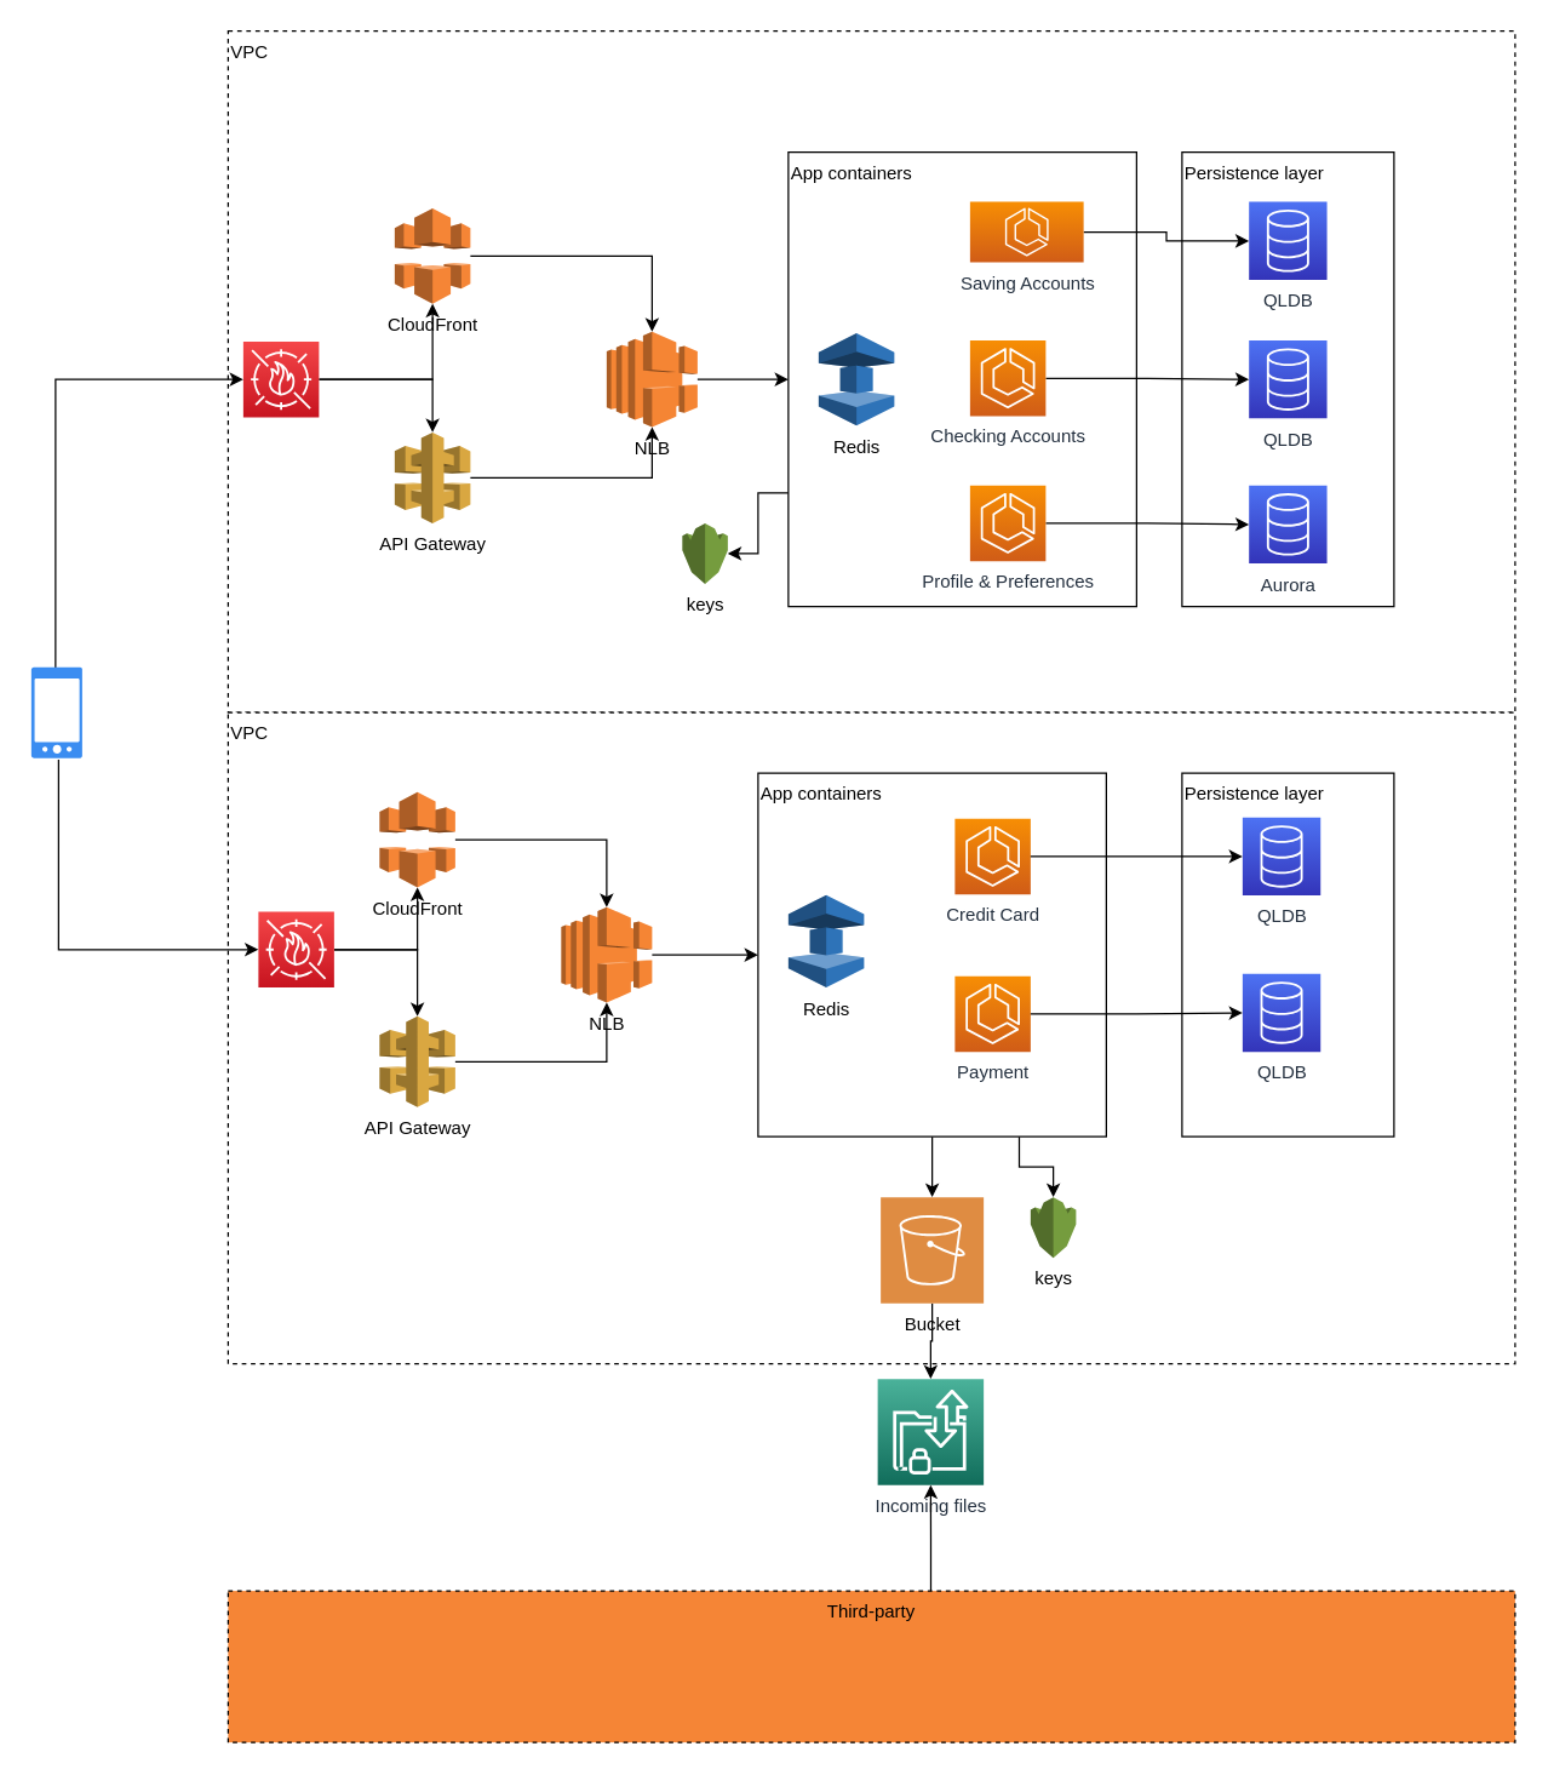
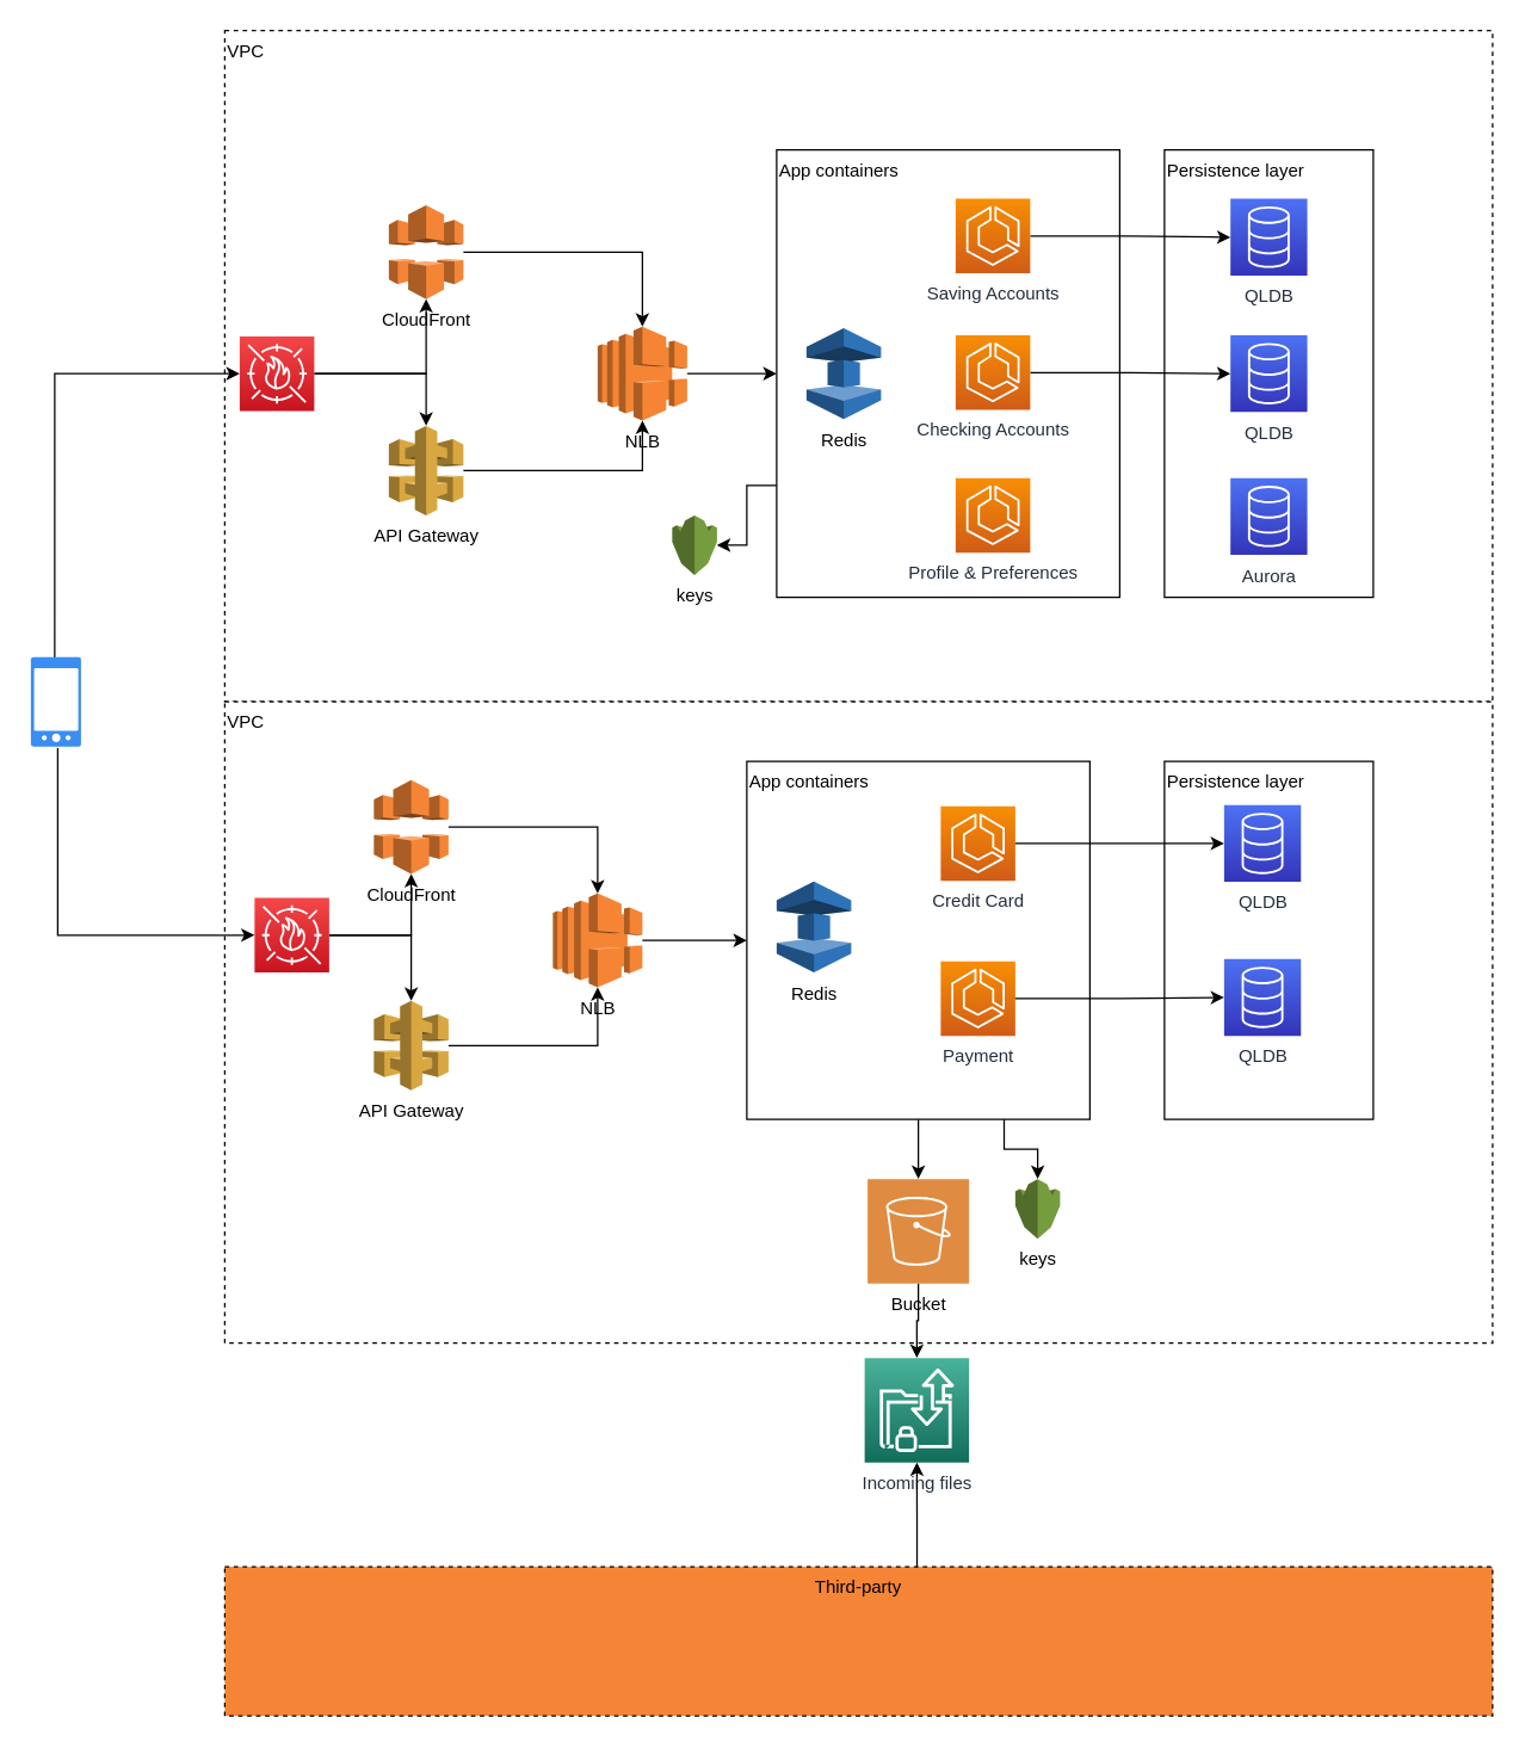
- <mxCell id="18" value="Saving Accounts" style="sketch=0;points=[[0,0,0],[0.25,0,0],[0.5,0,0],[0.75,0,0],[1,0,0],[0,1,0],[0.25,1,0],[0.5,1,0],[0.75,1,0],[1,1,0],[0,0.25,0],[0,0.5,0],[0,0.75,0],[1,0.25,0],[1,0.5,0],[1,0.75,0]];outlineConnect=0;fontColor=#232F3E;gradientColor=#F78E04;gradientDirection=north;fillColor=#D05C17;strokeColor=#ffffff;dashed=0;verticalLabelPosition=bottom;verticalAlign=top;align=center;html=1;fontSize=12;fontStyle=0;aspect=fixed;shape=mxgraph.aws4.resourceIcon;resIcon=mxgraph.aws4.ecs;" parent="1" vertex="1"><mxGeometry x="640" y="132.75" width="75" height="40" as="geometry" /></mxCell>
+ <mxCell id="18" value="Saving Accounts" style="sketch=0;points=[[0,0,0],[0.25,0,0],[0.5,0,0],[0.75,0,0],[1,0,0],[0,1,0],[0.25,1,0],[0.5,1,0],[0.75,1,0],[1,1,0],[0,0.25,0],[0,0.5,0],[0,0.75,0],[1,0.25,0],[1,0.5,0],[1,0.75,0]];outlineConnect=0;fontColor=#232F3E;gradientColor=#F78E04;gradientDirection=north;fillColor=#D05C17;strokeColor=#ffffff;dashed=0;verticalLabelPosition=bottom;verticalAlign=top;align=center;html=1;fontSize=12;fontStyle=0;aspect=fixed;shape=mxgraph.aws4.resourceIcon;resIcon=mxgraph.aws4.ecs;" parent="1" vertex="1"><mxGeometry x="640" y="132.75" width="50" height="50" as="geometry" /></mxCell>
- <mxCell id="51" style="edgeStyle=orthogonalEdgeStyle;rounded=0;orthogonalLoop=1;jettySize=auto;html=1;" edge="1" parent="1" source="52" target="53"><mxGeometry relative="1" as="geometry" /></mxCell>
